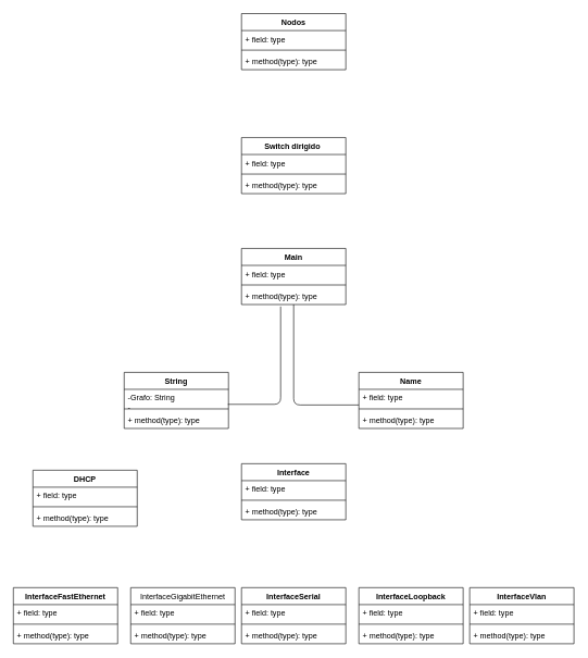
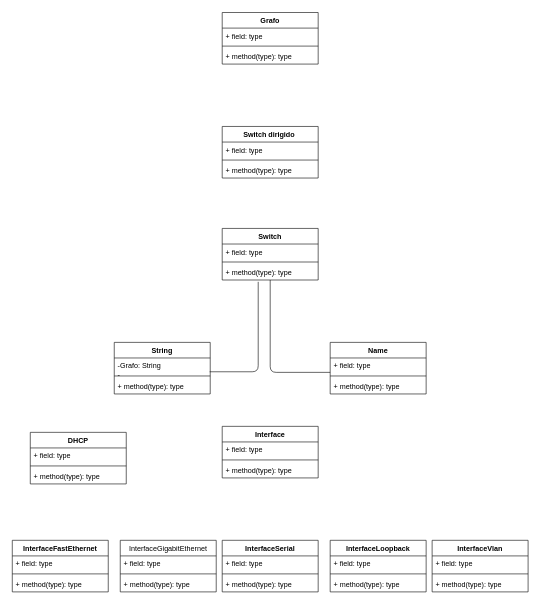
- <mxCell id="48" value="Nodos" style="swimlane;fontStyle=1;align=center;verticalAlign=top;childLayout=stackLayout;horizontal=1;startSize=26;horizontalStack=0;resizeParent=1;resizeParentMax=0;resizeLast=0;collapsible=1;marginBottom=0;" vertex="1" parent="1"><mxGeometry x="370" y="20" width="160" height="86" as="geometry" /></mxCell>
+ <mxCell id="48" value="Grafo" style="swimlane;fontStyle=1;align=center;verticalAlign=top;childLayout=stackLayout;horizontal=1;startSize=26;horizontalStack=0;resizeParent=1;resizeParentMax=0;resizeLast=0;collapsible=1;marginBottom=0;" vertex="1" parent="1"><mxGeometry x="370" y="20" width="160" height="86" as="geometry" /></mxCell>
- <mxCell id="34" value="Main" style="swimlane;fontStyle=1;align=center;verticalAlign=top;childLayout=stackLayout;horizontal=1;startSize=26;horizontalStack=0;resizeParent=1;resizeParentMax=0;resizeLast=0;collapsible=1;marginBottom=0;" parent="1" vertex="1"><mxGeometry x="370" y="380" width="160" height="86" as="geometry" /></mxCell>
+ <mxCell id="34" value="Switch" style="swimlane;fontStyle=1;align=center;verticalAlign=top;childLayout=stackLayout;horizontal=1;startSize=26;horizontalStack=0;resizeParent=1;resizeParentMax=0;resizeLast=0;collapsible=1;marginBottom=0;" parent="1" vertex="1"><mxGeometry x="370" y="380" width="160" height="86" as="geometry" /></mxCell>
